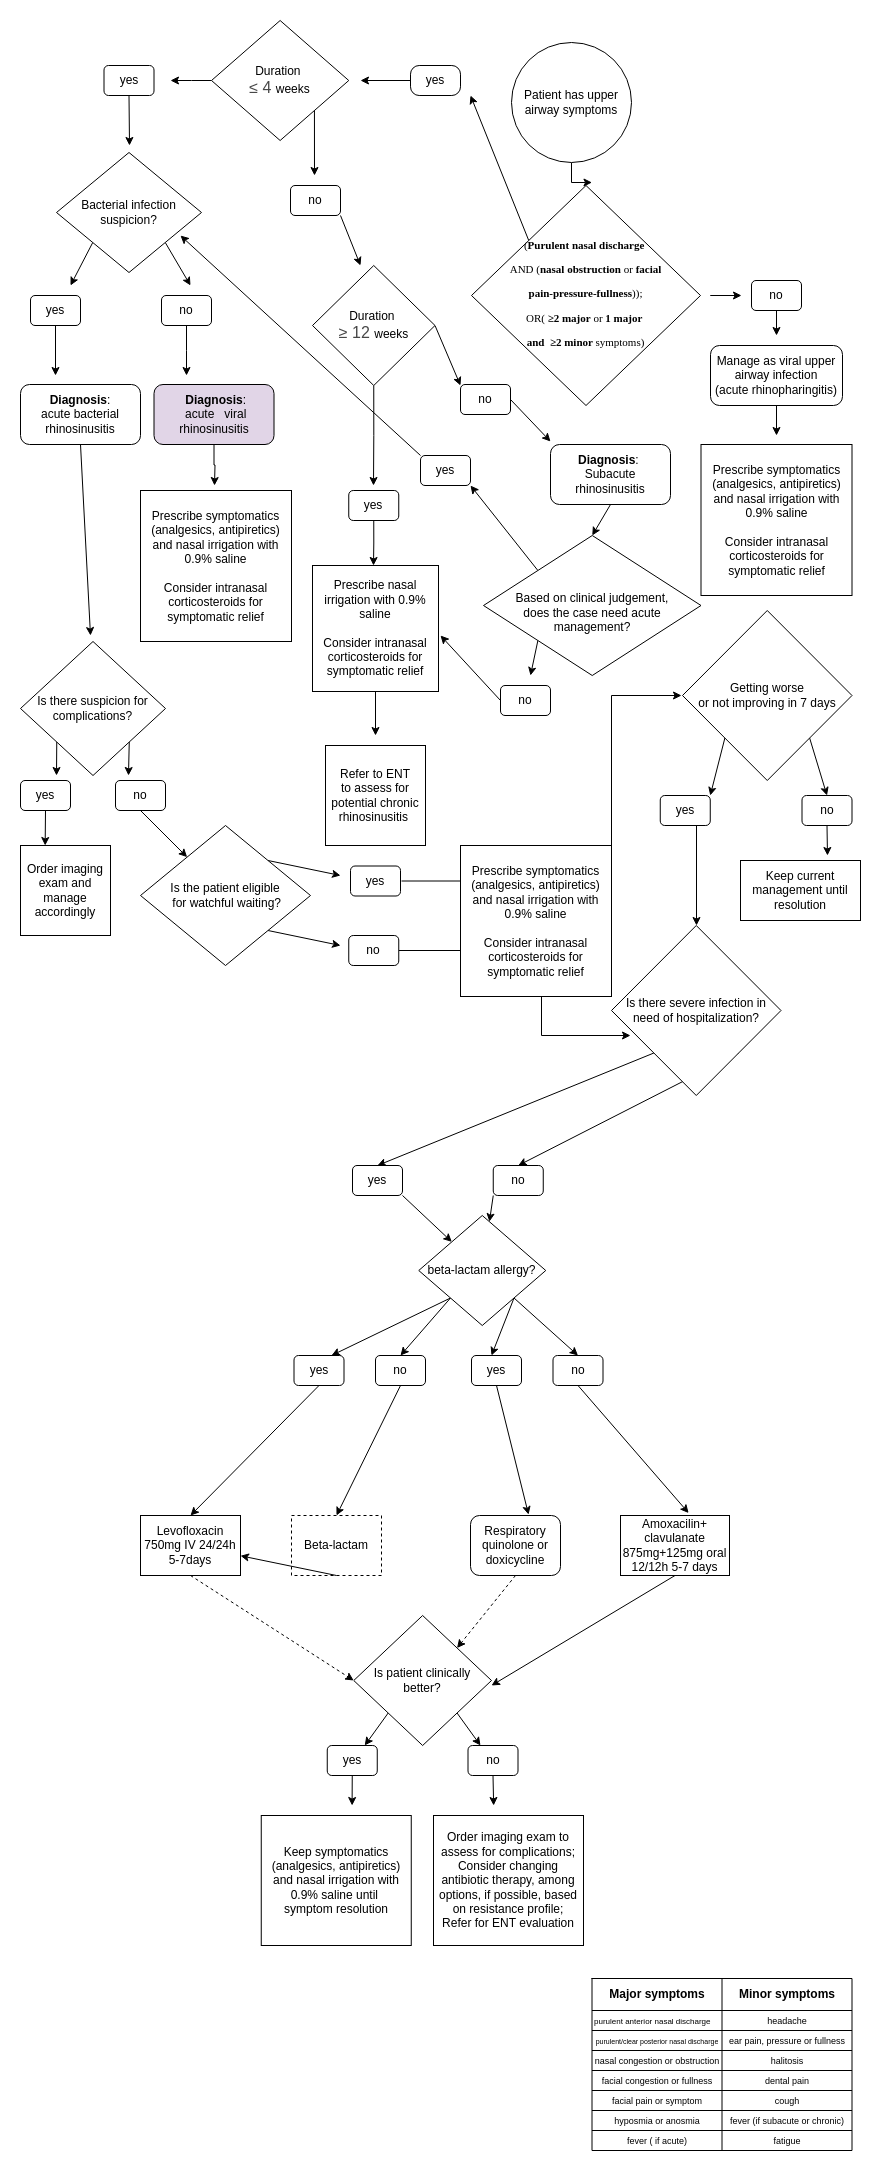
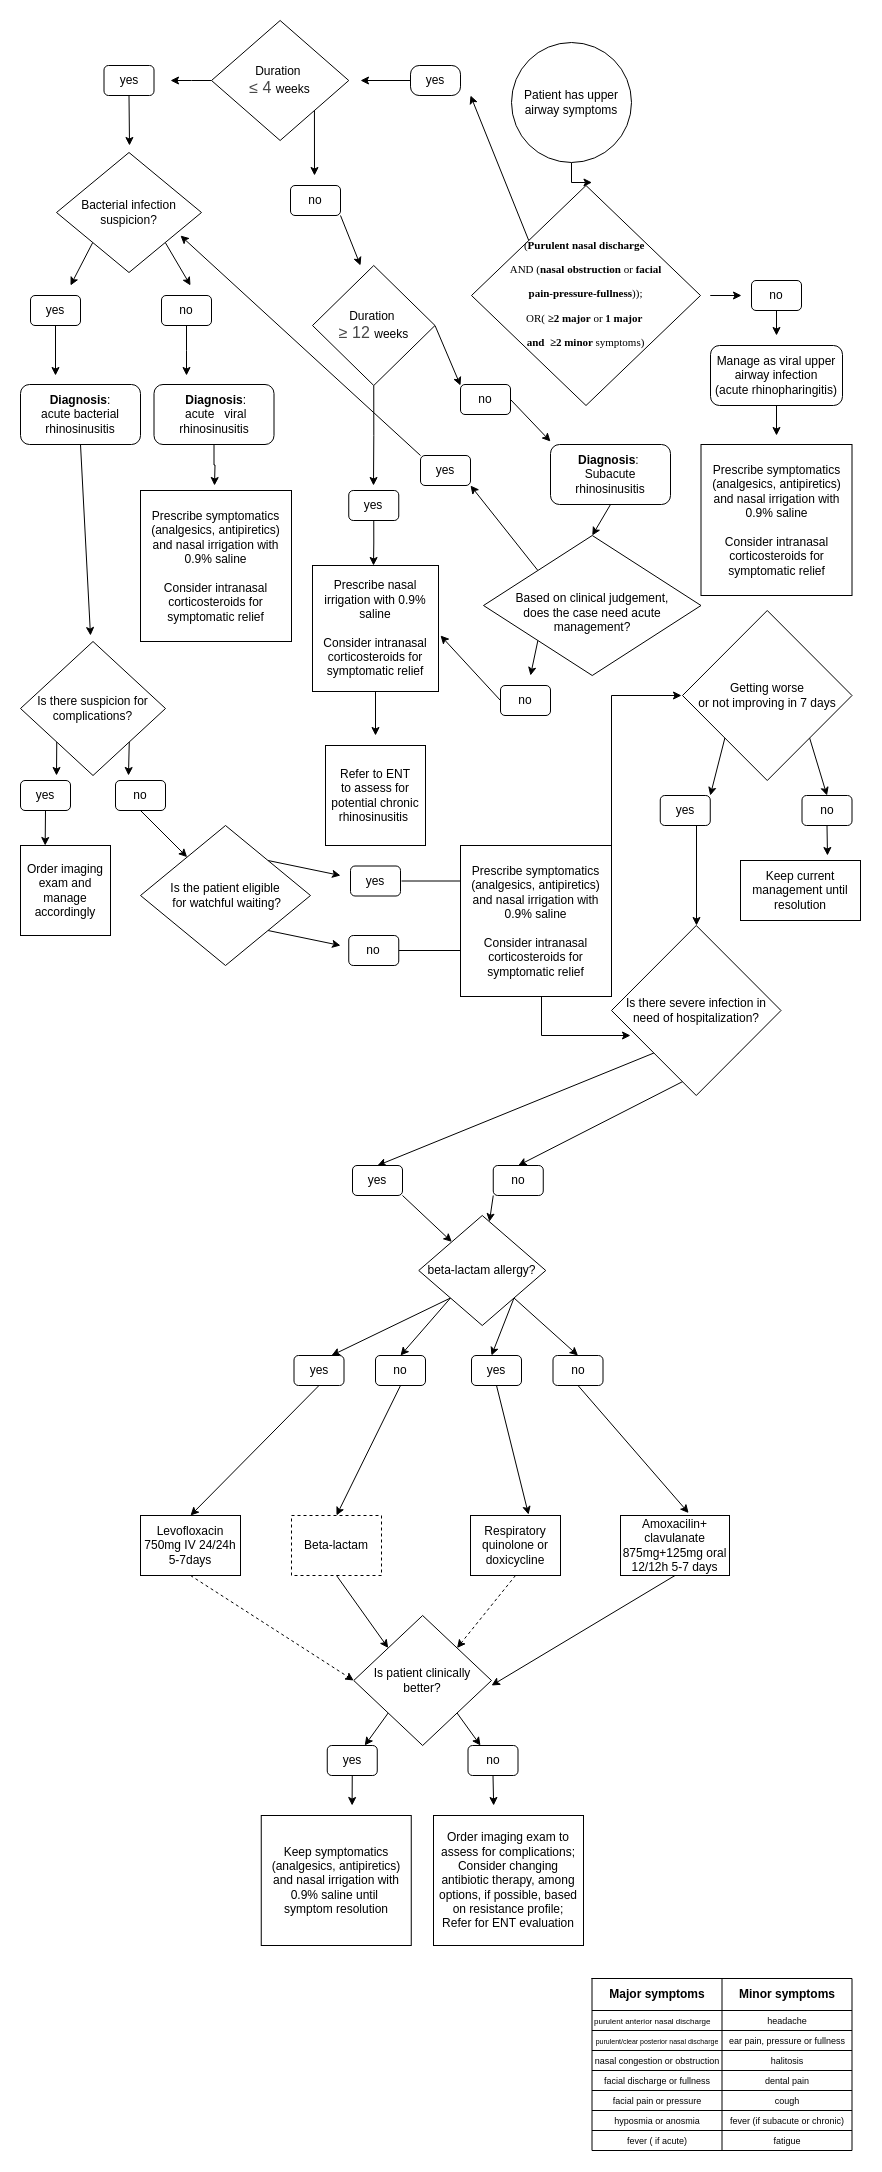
- <mxCell id="29" value="&lt;b&gt;&amp;nbsp; &amp;nbsp; &amp;nbsp; &amp;nbsp; &amp;nbsp;Diagnosis&lt;/b&gt;: &amp;nbsp; &amp;nbsp; &amp;nbsp; &amp;nbsp; &amp;nbsp;acute &amp;nbsp; viral rhinosinusitis" style="rounded=1;whiteSpace=wrap;html=1;fillColor=#e1d5e7;" parent="1" vertex="1"><mxGeometry x="153.5" y="384" width="120" height="60" as="geometry" /></mxCell>
+ <mxCell id="29" value="&lt;b&gt;&amp;nbsp; &amp;nbsp; &amp;nbsp; &amp;nbsp; &amp;nbsp;Diagnosis&lt;/b&gt;: &amp;nbsp; &amp;nbsp; &amp;nbsp; &amp;nbsp; &amp;nbsp;acute &amp;nbsp; viral rhinosinusitis" style="rounded=1;whiteSpace=wrap;html=1;" parent="1" vertex="1"><mxGeometry x="153.5" y="384" width="120" height="60" as="geometry" /></mxCell>
- <mxCell id="101" value="Respiratory quinolone or doxicycline" style="whiteSpace=wrap;html=1;rounded=1;" parent="1" vertex="1"><mxGeometry x="470" y="1515" width="90" height="60" as="geometry" /></mxCell>
+ <mxCell id="101" value="Respiratory quinolone or doxicycline" style="rounded=0;whiteSpace=wrap;html=1;" parent="1" vertex="1"><mxGeometry x="470" y="1515" width="90" height="60" as="geometry" /></mxCell>
- <mxCell id="107" style="rounded=0;orthogonalLoop=1;jettySize=auto;html=1;exitX=0.5;exitY=1;exitDx=0;exitDy=0;" parent="1" source="99" target="98" edge="1"><mxGeometry relative="1" as="geometry" /></mxCell>
+ <mxCell id="107" style="rounded=0;orthogonalLoop=1;jettySize=auto;html=1;exitX=0.5;exitY=1;exitDx=0;exitDy=0;entryX=0;entryY=0;entryDx=0;entryDy=0;" parent="1" source="99" target="106" edge="1"><mxGeometry relative="1" as="geometry" /></mxCell>
- <mxCell id="128" value="&lt;font style=&quot;font-size: 9px;&quot;&gt;facial congestion or fullness&lt;/font&gt;" style="shape=partialRectangle;html=1;whiteSpace=wrap;connectable=0;strokeColor=inherit;overflow=hidden;fillColor=none;top=0;left=0;bottom=0;right=0;pointerEvents=1;" vertex="1" parent="127"><mxGeometry width="130" height="20" as="geometry"><mxRectangle width="130" height="20" as="alternateBounds" /></mxGeometry></mxCell>
+ <mxCell id="128" value="&lt;font style=&quot;font-size: 9px;&quot;&gt;facial discharge or fullness&lt;/font&gt;" style="shape=partialRectangle;html=1;whiteSpace=wrap;connectable=0;strokeColor=inherit;overflow=hidden;fillColor=none;top=0;left=0;bottom=0;right=0;pointerEvents=1;" vertex="1" parent="127"><mxGeometry width="130" height="20" as="geometry"><mxRectangle width="130" height="20" as="alternateBounds" /></mxGeometry></mxCell>
- <mxCell id="131" value="&lt;font style=&quot;font-size: 9px;&quot;&gt;facial pain or symptom&lt;/font&gt;" style="shape=partialRectangle;html=1;whiteSpace=wrap;connectable=0;strokeColor=inherit;overflow=hidden;fillColor=none;top=0;left=0;bottom=0;right=0;pointerEvents=1;" vertex="1" parent="130"><mxGeometry width="130" height="20" as="geometry"><mxRectangle width="130" height="20" as="alternateBounds" /></mxGeometry></mxCell>
+ <mxCell id="131" value="&lt;font style=&quot;font-size: 9px;&quot;&gt;facial pain or pressure&lt;/font&gt;" style="shape=partialRectangle;html=1;whiteSpace=wrap;connectable=0;strokeColor=inherit;overflow=hidden;fillColor=none;top=0;left=0;bottom=0;right=0;pointerEvents=1;" vertex="1" parent="130"><mxGeometry width="130" height="20" as="geometry"><mxRectangle width="130" height="20" as="alternateBounds" /></mxGeometry></mxCell>
